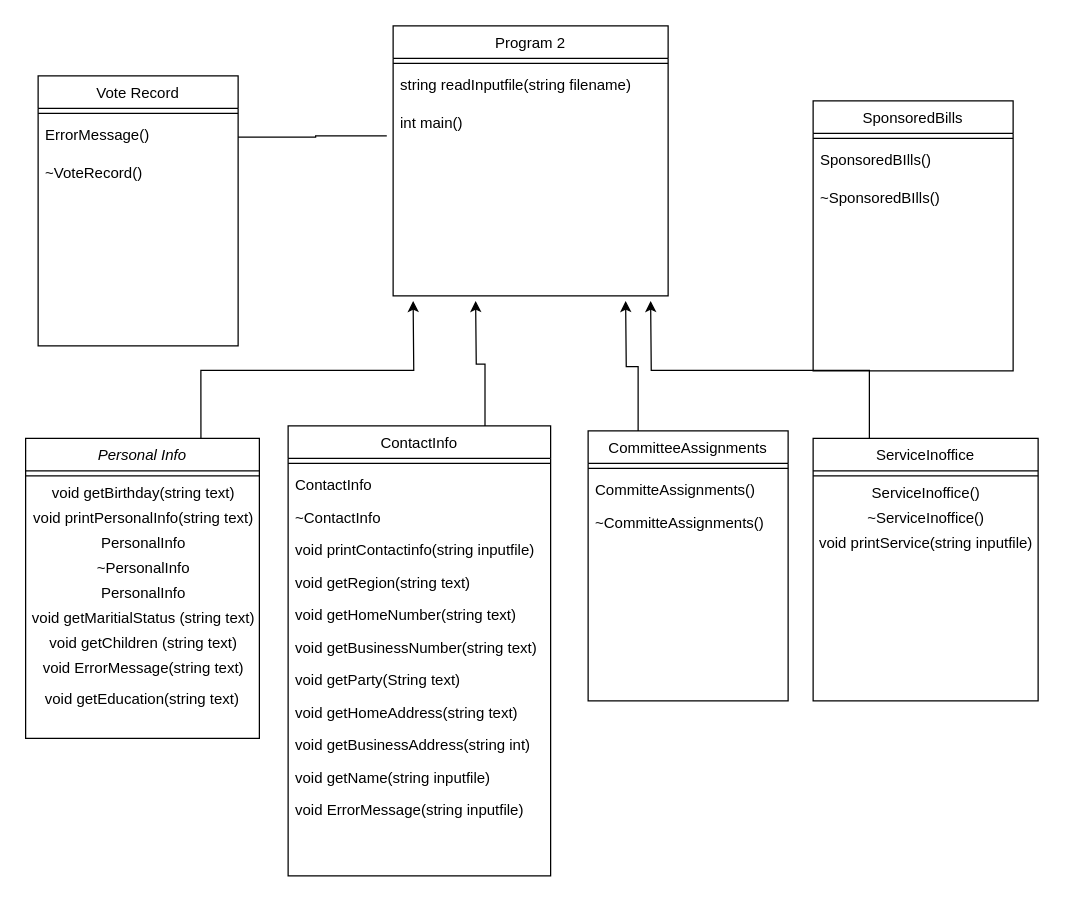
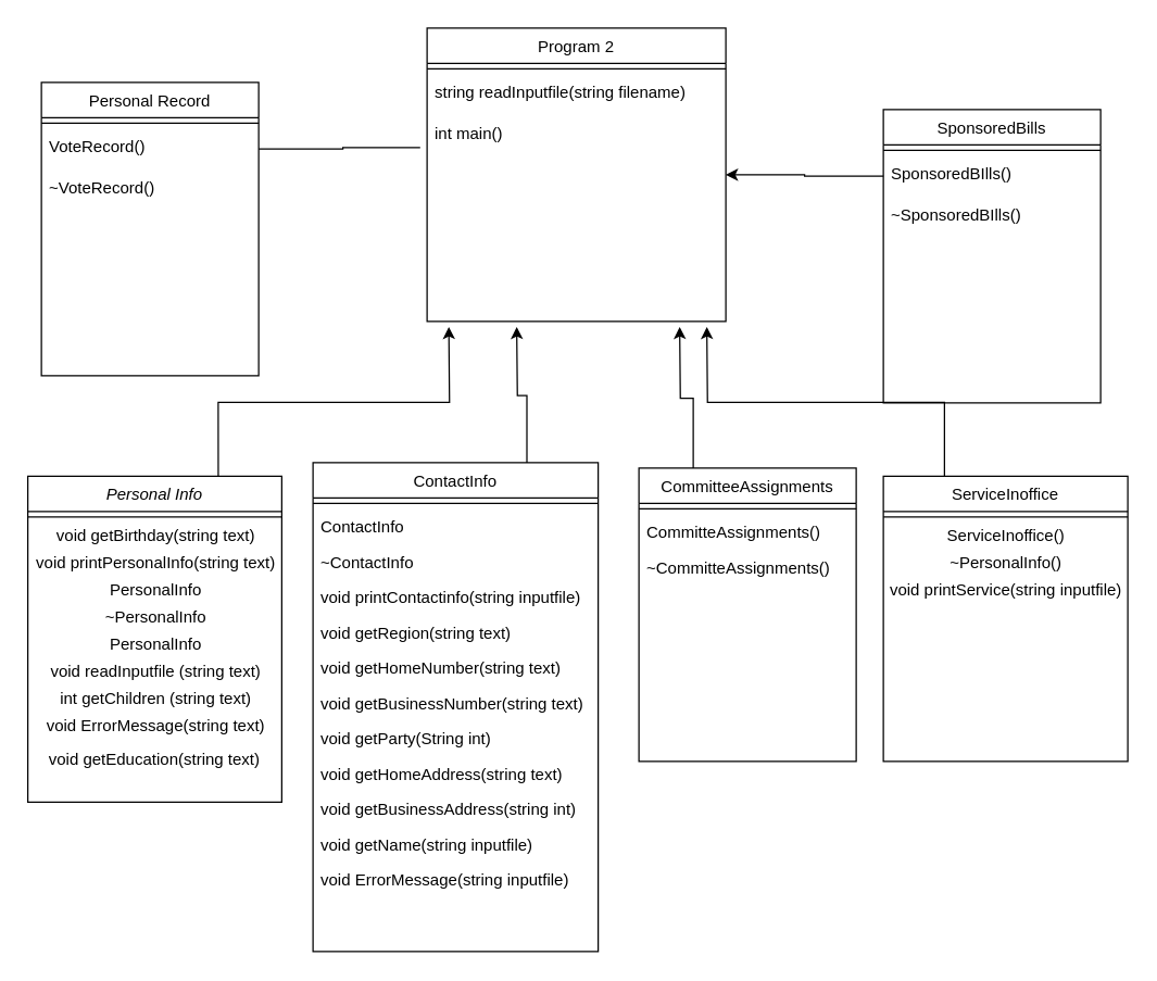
- <mxCell id="43" value="Vote Record" style="swimlane;fontStyle=0;align=center;verticalAlign=top;childLayout=stackLayout;horizontal=1;startSize=26;horizontalStack=0;resizeParent=1;resizeLast=0;collapsible=1;marginBottom=0;rounded=0;shadow=0;strokeWidth=1;" vertex="1" parent="1"><mxGeometry x="30" y="60" width="160" height="216" as="geometry"><mxRectangle x="550" y="140" width="160" height="26" as="alternateBounds" /></mxGeometry></mxCell>
+ <mxCell id="43" value="Personal Record" style="swimlane;fontStyle=0;align=center;verticalAlign=top;childLayout=stackLayout;horizontal=1;startSize=26;horizontalStack=0;resizeParent=1;resizeLast=0;collapsible=1;marginBottom=0;rounded=0;shadow=0;strokeWidth=1;" vertex="1" parent="1"><mxGeometry x="30" y="60" width="160" height="216" as="geometry"><mxRectangle x="550" y="140" width="160" height="26" as="alternateBounds" /></mxGeometry></mxCell>
- <mxCell id="45" value="ErrorMessage()" style="text;align=left;verticalAlign=top;spacingLeft=4;spacingRight=4;overflow=hidden;rotatable=0;points=[[0,0.5],[1,0.5]];portConstraint=eastwest;" vertex="1" parent="43"><mxGeometry y="34" width="160" height="30" as="geometry" /></mxCell>
+ <mxCell id="45" value="VoteRecord()" style="text;align=left;verticalAlign=top;spacingLeft=4;spacingRight=4;overflow=hidden;rotatable=0;points=[[0,0.5],[1,0.5]];portConstraint=eastwest;" vertex="1" parent="43"><mxGeometry y="34" width="160" height="30" as="geometry" /></mxCell>
+ <mxCell id="51" style="edgeStyle=orthogonalEdgeStyle;rounded=0;orthogonalLoop=1;jettySize=auto;html=1;exitX=0;exitY=0.5;exitDx=0;exitDy=0;entryX=1;entryY=0.5;entryDx=0;entryDy=0;" edge="1" parent="1" source="41" target="47"><mxGeometry relative="1" as="geometry" /></mxCell>
- <mxCell id="32" value="~ServiceInoffice()" style="text;html=1;align=center;verticalAlign=middle;resizable=0;points=[];autosize=1;strokeColor=none;fillColor=none;" vertex="1" parent="29"><mxGeometry y="54" width="180" height="20" as="geometry" /></mxCell>
+ <mxCell id="32" value="~PersonalInfo()" style="text;html=1;align=center;verticalAlign=middle;resizable=0;points=[];autosize=1;strokeColor=none;fillColor=none;" vertex="1" parent="29"><mxGeometry y="54" width="180" height="20" as="geometry" /></mxCell>
- <mxCell id="10" value="void getMaritialStatus (string text)" style="text;html=1;align=center;verticalAlign=middle;resizable=0;points=[];autosize=1;strokeColor=none;fillColor=none;" vertex="1" parent="3"><mxGeometry y="134" width="187" height="20" as="geometry" /></mxCell>
+ <mxCell id="10" value="void readInputfile (string text)" style="text;html=1;align=center;verticalAlign=middle;resizable=0;points=[];autosize=1;strokeColor=none;fillColor=none;" vertex="1" parent="3"><mxGeometry y="134" width="187" height="20" as="geometry" /></mxCell>
- <mxCell id="11" value="void&amp;nbsp;getChildren (string text)" style="text;html=1;align=center;verticalAlign=middle;resizable=0;points=[];autosize=1;strokeColor=none;fillColor=none;" vertex="1" parent="3"><mxGeometry y="154" width="187" height="20" as="geometry" /></mxCell>
+ <mxCell id="11" value="int&amp;nbsp;getChildren (string text)" style="text;html=1;align=center;verticalAlign=middle;resizable=0;points=[];autosize=1;strokeColor=none;fillColor=none;" vertex="1" parent="3"><mxGeometry y="154" width="187" height="20" as="geometry" /></mxCell>
- <mxCell id="23" value="void getParty(String text)" style="text;align=left;verticalAlign=top;spacingLeft=4;spacingRight=4;overflow=hidden;rotatable=0;points=[[0,0.5],[1,0.5]];portConstraint=eastwest;" vertex="1" parent="15"><mxGeometry y="190" width="210" height="26" as="geometry" /></mxCell>
+ <mxCell id="23" value="void getParty(String int)" style="text;align=left;verticalAlign=top;spacingLeft=4;spacingRight=4;overflow=hidden;rotatable=0;points=[[0,0.5],[1,0.5]];portConstraint=eastwest;" vertex="1" parent="15"><mxGeometry y="190" width="210" height="26" as="geometry" /></mxCell>
